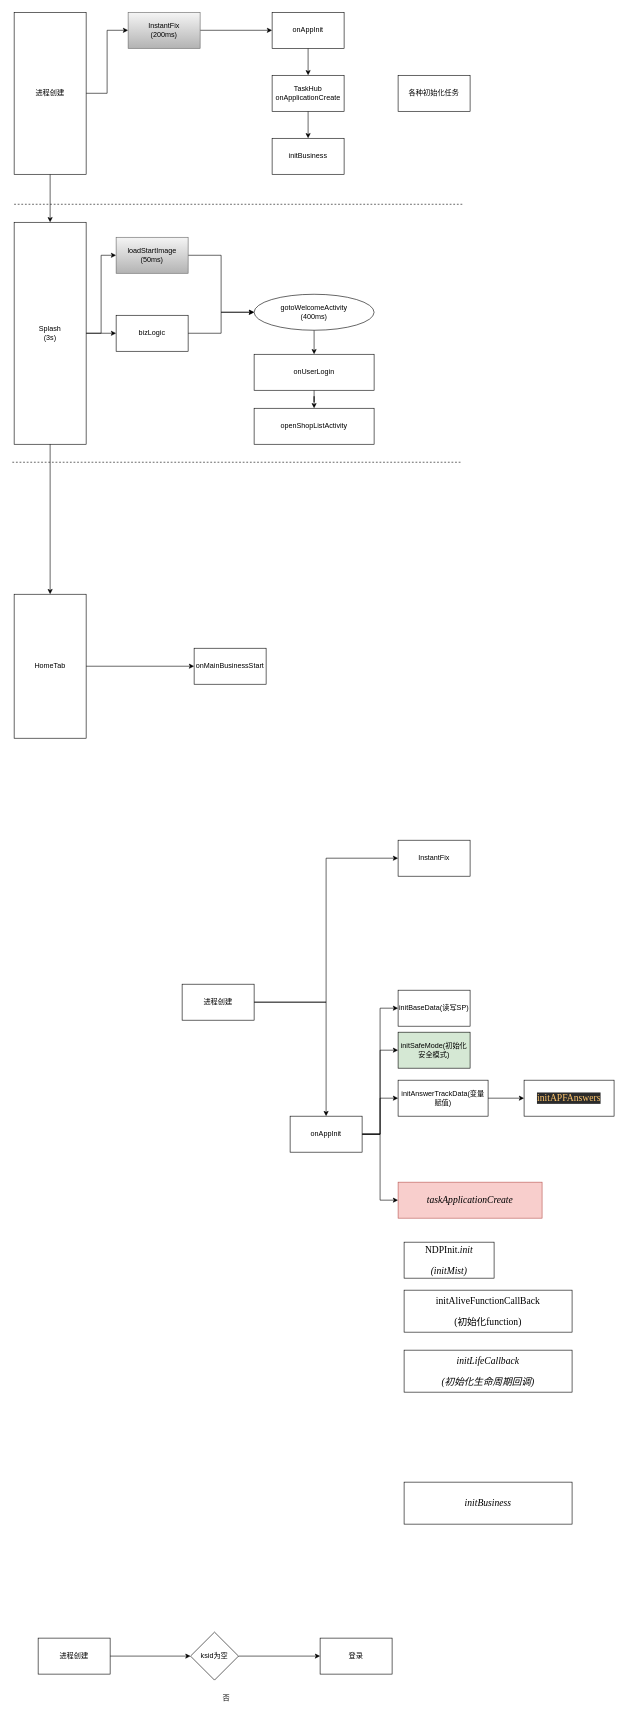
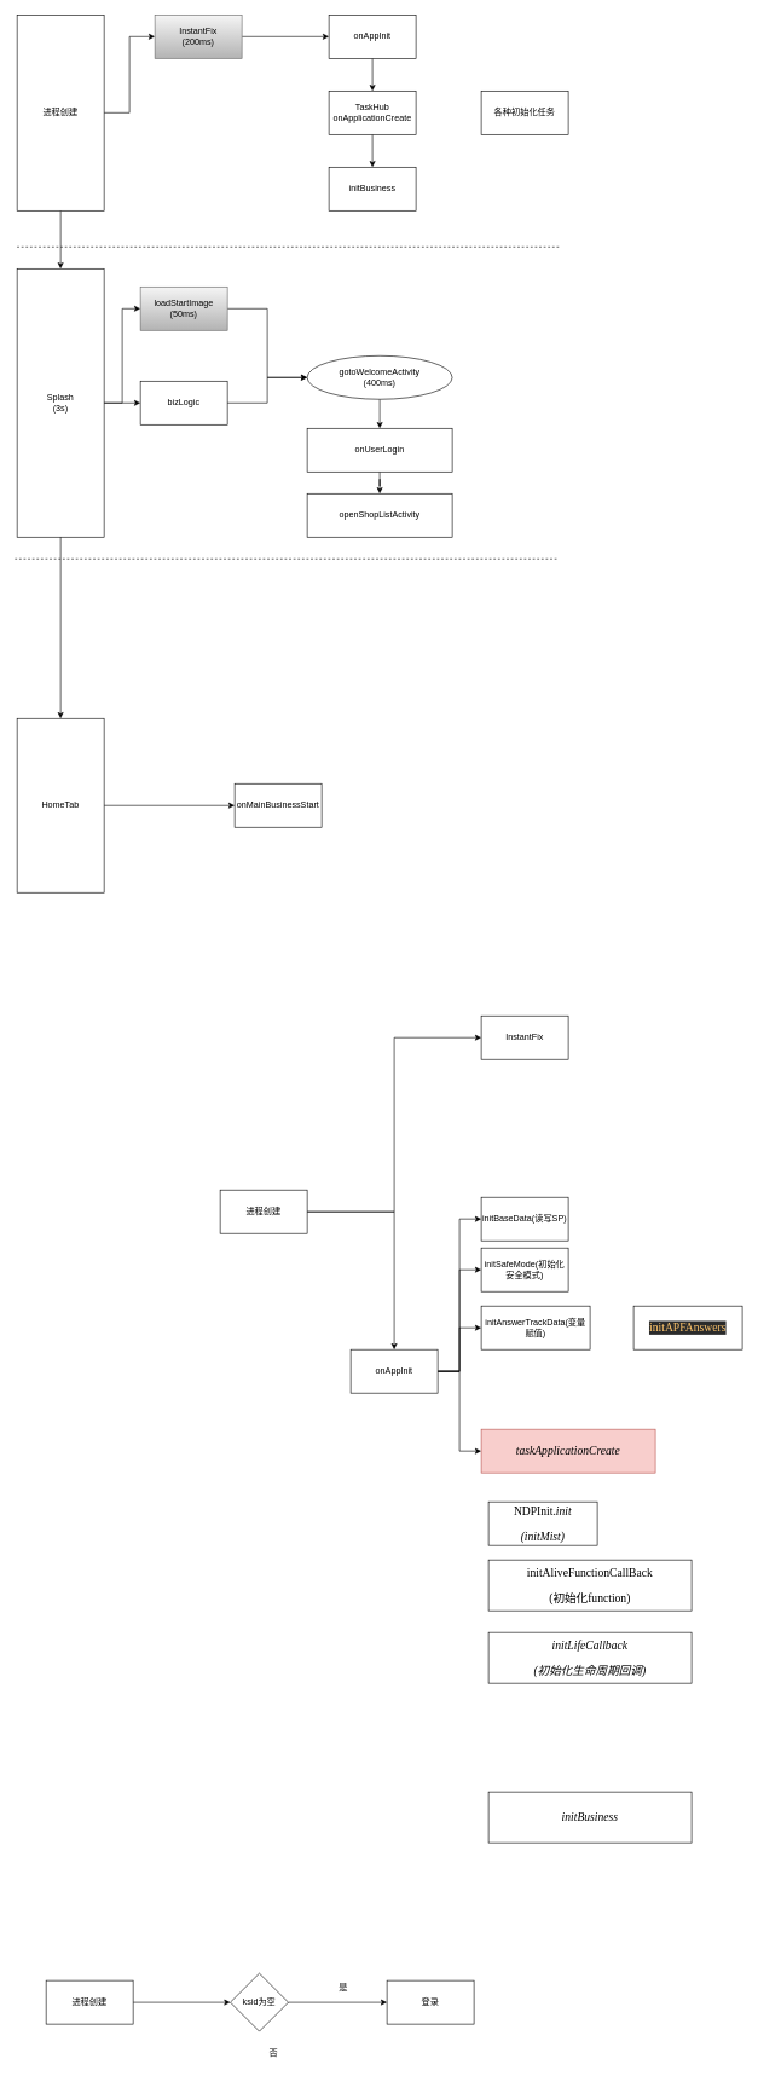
- <mxCell id="41" value="initSafeMode(初始化安全模式)" style="rounded=0;whiteSpace=wrap;html=1;fillColor=#d5e8d4;" parent="1" vertex="1"><mxGeometry x="663" y="1720" width="120" height="60" as="geometry" /></mxCell>
+ <mxCell id="41" value="initSafeMode(初始化安全模式)" style="rounded=0;whiteSpace=wrap;html=1;" parent="1" vertex="1"><mxGeometry x="663" y="1720" width="120" height="60" as="geometry" /></mxCell>
- <mxCell id="42" style="edgeStyle=orthogonalEdgeStyle;rounded=0;orthogonalLoop=1;jettySize=auto;html=1;entryX=0;entryY=0.5;entryDx=0;entryDy=0;" parent="1" source="43" target="44" edge="1"><mxGeometry relative="1" as="geometry" /></mxCell>
+ <mxCell id="55" value="是" style="text;html=1;strokeColor=none;fillColor=none;align=center;verticalAlign=middle;whiteSpace=wrap;rounded=0;" vertex="1" parent="1"><mxGeometry x="453" y="2730" width="40" height="20" as="geometry" /></mxCell>
